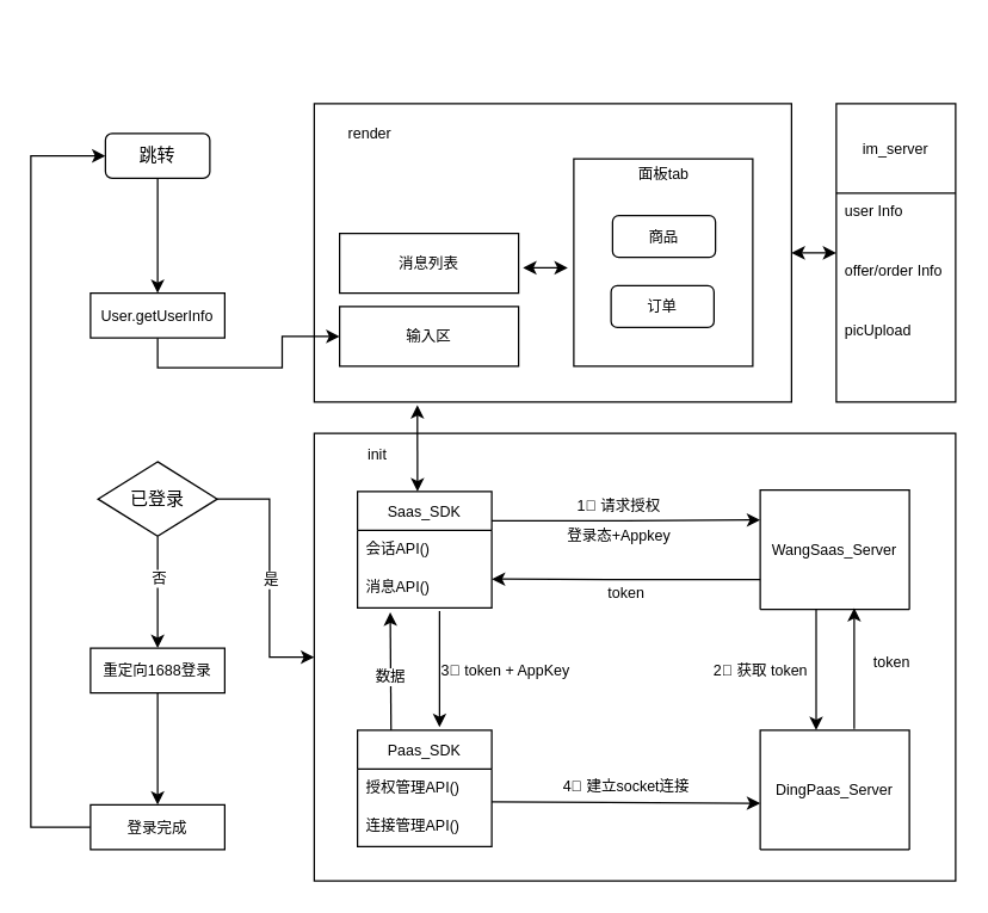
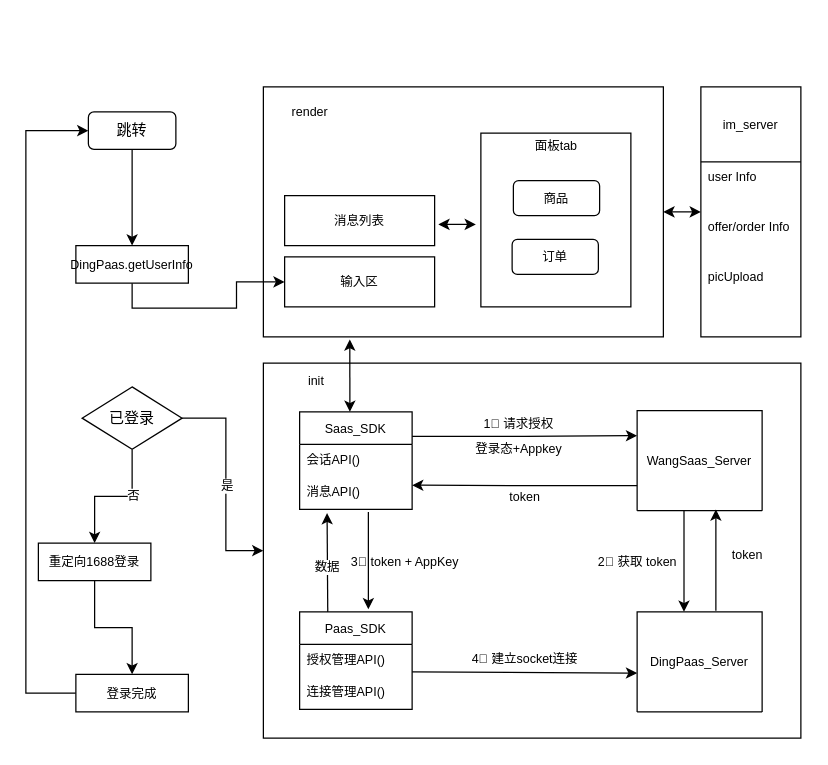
- <mxCell id="5" value="User.getUserInfo" style="rounded=0;whiteSpace=wrap;html=1;fontSize=10;" vertex="1" parent="1"><mxGeometry x="60" y="196" width="90" height="30" as="geometry" /></mxCell>
+ <mxCell id="5" value="DingPaas.getUserInfo" style="rounded=0;whiteSpace=wrap;html=1;fontSize=10;" vertex="1" parent="1"><mxGeometry x="60" y="196" width="90" height="30" as="geometry" /></mxCell>
- <mxCell id="14" value="重定向1688登录" style="rounded=0;whiteSpace=wrap;html=1;fontSize=10;" vertex="1" parent="1"><mxGeometry x="60" y="434" width="90" height="30" as="geometry" /></mxCell>
+ <mxCell id="14" value="重定向1688登录" style="rounded=0;whiteSpace=wrap;html=1;fontSize=10;" vertex="1" parent="1"><mxGeometry x="30" y="434" width="90" height="30" as="geometry" /></mxCell>
- <mxCell id="37" value="3⃣️ token + AppKey" style="text;html=1;align=center;verticalAlign=middle;resizable=0;points=[];autosize=1;strokeColor=none;fillColor=none;fontSize=10;fontFamily=Helvetica;" vertex="1" parent="1"><mxGeometry x="288" y="439" width="100" height="20" as="geometry" /></mxCell>
+ <mxCell id="37" value="3⃣️ token + AppKey" style="text;html=1;align=center;verticalAlign=middle;resizable=0;points=[];autosize=1;strokeColor=none;fillColor=none;fontSize=10;fontFamily=Helvetica;" vertex="1" parent="1"><mxGeometry x="273" y="439" width="100" height="20" as="geometry" /></mxCell>
